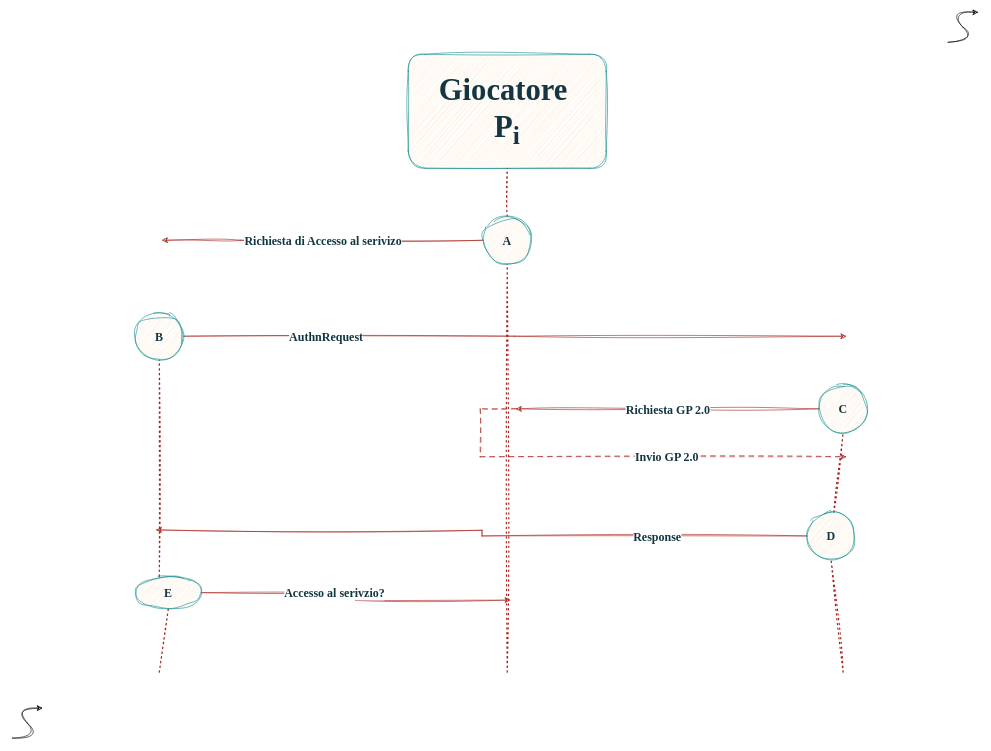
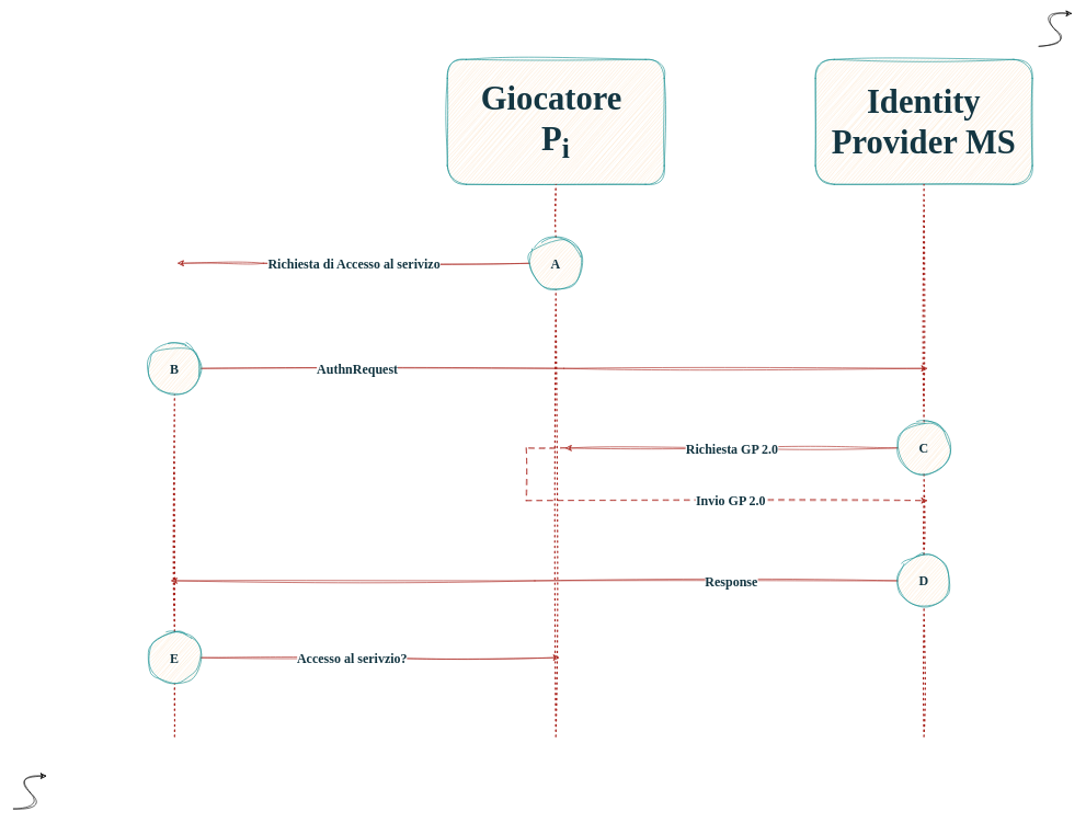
+ <mxCell id="4" value="Identity Provider MS" style="rounded=1;whiteSpace=wrap;html=1;sketch=1;hachureGap=4;jiggle=2;curveFitting=1;fontFamily=Architects Daughter;fontSource=https%3A%2F%2Ffonts.googleapis.com%2Fcss%3Ffamily%3DArchitects%2BDaughter;fontSize=51;labelBackgroundColor=none;fillColor=#FAE5C7;strokeColor=#0F8B8D;fontColor=#143642;fontStyle=1" vertex="1" parent="1"><mxGeometry x="1240" y="90" width="330" height="190" as="geometry" /></mxCell>
+ <mxCell id="5" value="" style="endArrow=none;dashed=1;html=1;dashPattern=1 3;strokeWidth=2;rounded=0;sketch=1;hachureGap=4;jiggle=2;curveFitting=1;fontFamily=Architects Daughter;fontSource=https%3A%2F%2Ffonts.googleapis.com%2Fcss%3Ffamily%3DArchitects%2BDaughter;fontSize=16;entryX=0.5;entryY=1;entryDx=0;entryDy=0;labelBackgroundColor=none;strokeColor=#A8201A;fontColor=default;fontStyle=1" edge="1" parent="1" source="17" target="4"><mxGeometry width="50" height="50" relative="1" as="geometry"><mxPoint x="1406" y="1160" as="sourcePoint" /><mxPoint x="1437.667" y="300" as="targetPoint" /></mxGeometry></mxCell>
- <mxCell id="23" value="D" style="ellipse;whiteSpace=wrap;html=1;aspect=fixed;sketch=1;hachureGap=4;jiggle=2;curveFitting=1;fontFamily=Architects Daughter;fontSource=https%3A%2F%2Ffonts.googleapis.com%2Fcss%3Ffamily%3DArchitects%2BDaughter;fontSize=20;labelBackgroundColor=none;fillColor=#FAE5C7;strokeColor=#0F8B8D;fontColor=#143642;fontStyle=1" vertex="1" parent="1"><mxGeometry x="1345" y="853" width="80" height="80" as="geometry" /></mxCell>
+ <mxCell id="23" value="D" style="ellipse;whiteSpace=wrap;html=1;aspect=fixed;sketch=1;hachureGap=4;jiggle=2;curveFitting=1;fontFamily=Architects Daughter;fontSource=https%3A%2F%2Ffonts.googleapis.com%2Fcss%3Ffamily%3DArchitects%2BDaughter;fontSize=20;labelBackgroundColor=none;fillColor=#FAE5C7;strokeColor=#0F8B8D;fontColor=#143642;fontStyle=1" vertex="1" parent="1"><mxGeometry x="1365" y="843" width="80" height="80" as="geometry" /></mxCell>
- <mxCell id="27" value="E" style="ellipse;whiteSpace=wrap;html=1;aspect=fixed;sketch=1;hachureGap=4;jiggle=2;curveFitting=1;fontFamily=Architects Daughter;fontSource=https%3A%2F%2Ffonts.googleapis.com%2Fcss%3Ffamily%3DArchitects%2BDaughter;fontSize=20;labelBackgroundColor=none;fillColor=#FAE5C7;strokeColor=#0F8B8D;fontColor=#143642;fontStyle=1" vertex="1" parent="1"><mxGeometry x="225" y="960" width="110" height="55" as="geometry" /></mxCell>
+ <mxCell id="27" value="E" style="ellipse;whiteSpace=wrap;html=1;aspect=fixed;sketch=1;hachureGap=4;jiggle=2;curveFitting=1;fontFamily=Architects Daughter;fontSource=https%3A%2F%2Ffonts.googleapis.com%2Fcss%3Ffamily%3DArchitects%2BDaughter;fontSize=20;labelBackgroundColor=none;fillColor=#FAE5C7;strokeColor=#0F8B8D;fontColor=#143642;fontStyle=1" vertex="1" parent="1"><mxGeometry x="225" y="960" width="80" height="80" as="geometry" /></mxCell>
